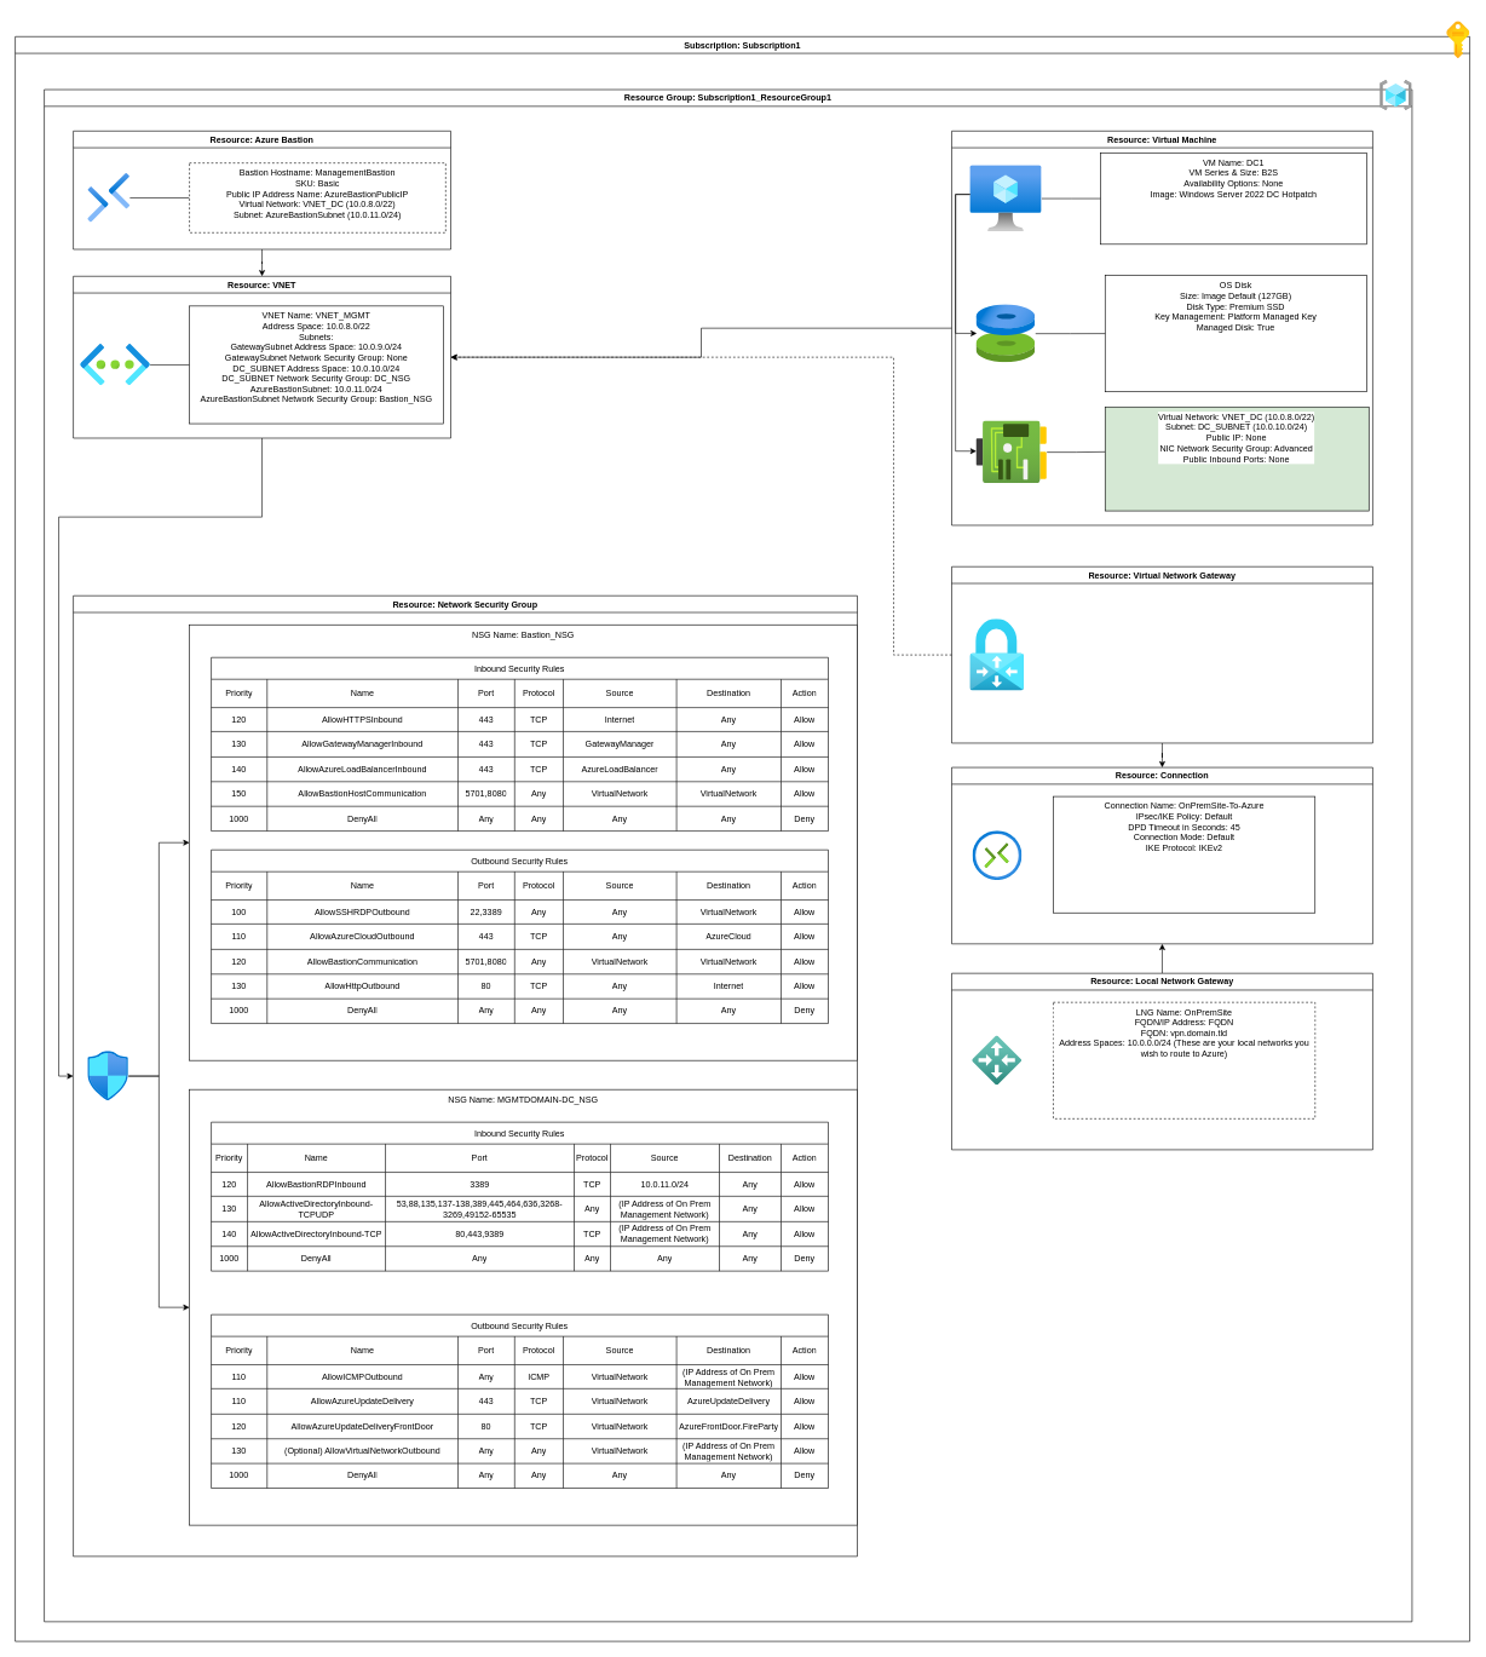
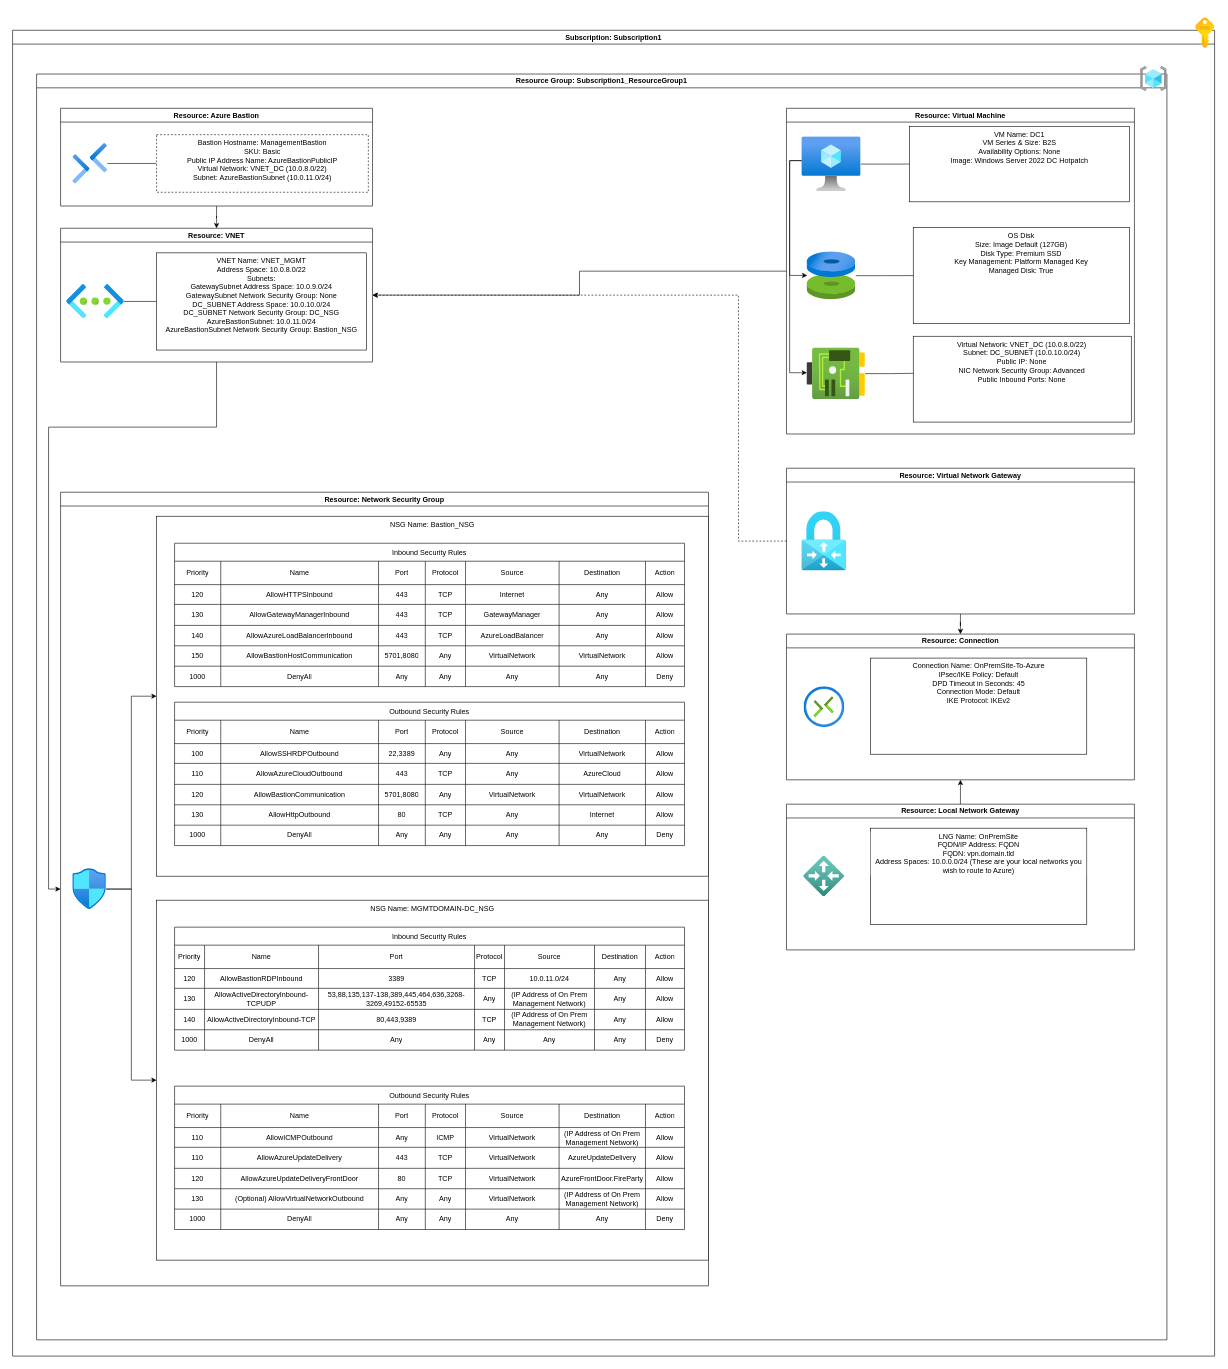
- <mxCell id="19" value="Virtual Network: VNET_DC (10.0.8.0/22)&lt;br&gt;Subnet: DC_SUBNET (10.0.10.0/24)&lt;br&gt;Public IP: None&lt;br&gt;NIC Network Security Group: Advanced&lt;br&gt;Public Inbound Ports: None" style="whiteSpace=wrap;html=1;verticalAlign=top;labelBackgroundColor=default;fillColor=#d5e8d4;" vertex="1" parent="8"><mxGeometry x="211.318" y="379.994" width="363.416" height="143.077" as="geometry" /></mxCell>
+ <mxCell id="19" value="Virtual Network: VNET_DC (10.0.8.0/22)&lt;br&gt;Subnet: DC_SUBNET (10.0.10.0/24)&lt;br&gt;Public IP: None&lt;br&gt;NIC Network Security Group: Advanced&lt;br&gt;Public Inbound Ports: None" style="whiteSpace=wrap;html=1;verticalAlign=top;labelBackgroundColor=default;" vertex="1" parent="8"><mxGeometry x="211.318" y="379.994" width="363.416" height="143.077" as="geometry" /></mxCell>
- <mxCell id="233" value="LNG Name: OnPremSite&lt;br&gt;FQDN/IP Address: FQDN&lt;br&gt;FQDN: vpn.domain.tld&lt;br&gt;Address Spaces: 10.0.0.0/24 (These are your local networks you wish to route to Azure)" style="whiteSpace=wrap;html=1;verticalAlign=top;labelBackgroundColor=default;dashed=1;" vertex="1" parent="232"><mxGeometry x="139.999" y="40.002" width="360.555" height="160.246" as="geometry" /></mxCell>
+ <mxCell id="233" value="LNG Name: OnPremSite&lt;br&gt;FQDN/IP Address: FQDN&lt;br&gt;FQDN: vpn.domain.tld&lt;br&gt;Address Spaces: 10.0.0.0/24 (These are your local networks you wish to route to Azure)" style="whiteSpace=wrap;html=1;verticalAlign=top;labelBackgroundColor=default;" vertex="1" parent="232"><mxGeometry x="139.999" y="40.002" width="360.555" height="160.246" as="geometry" /></mxCell>
